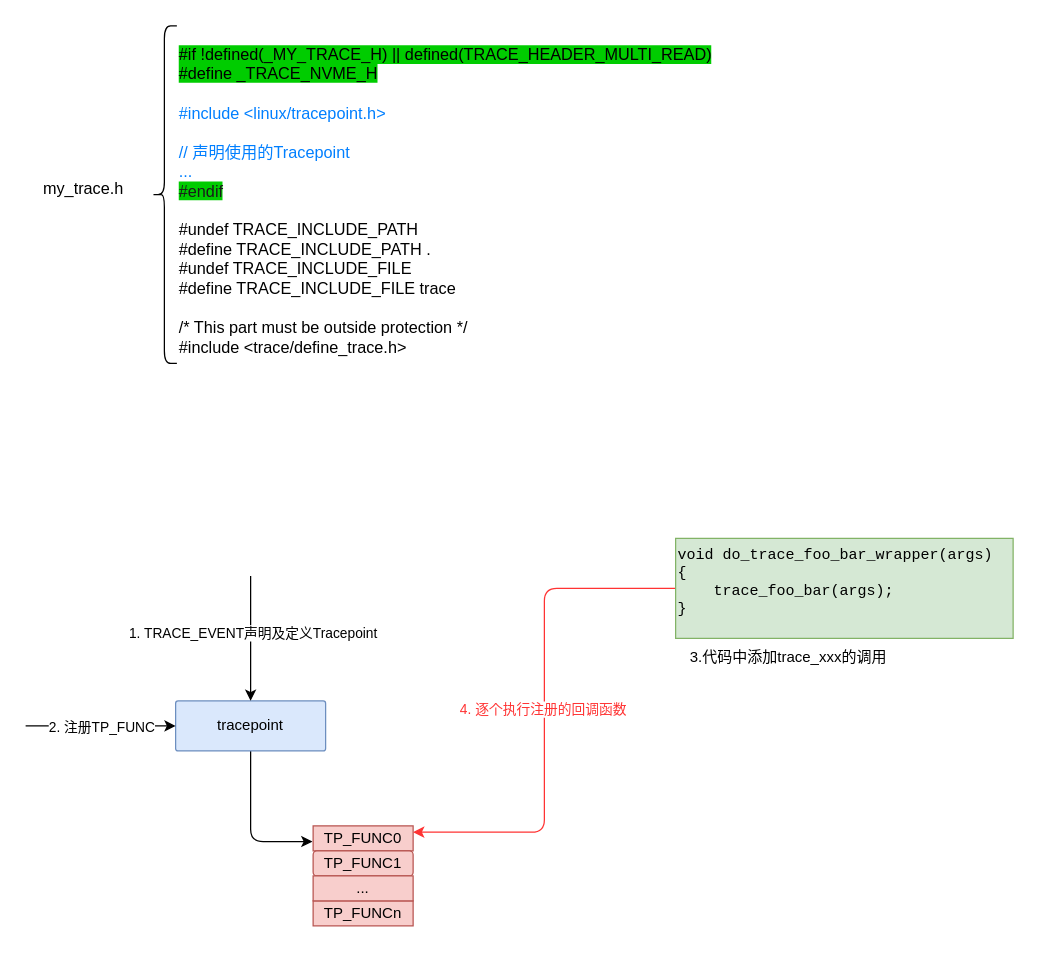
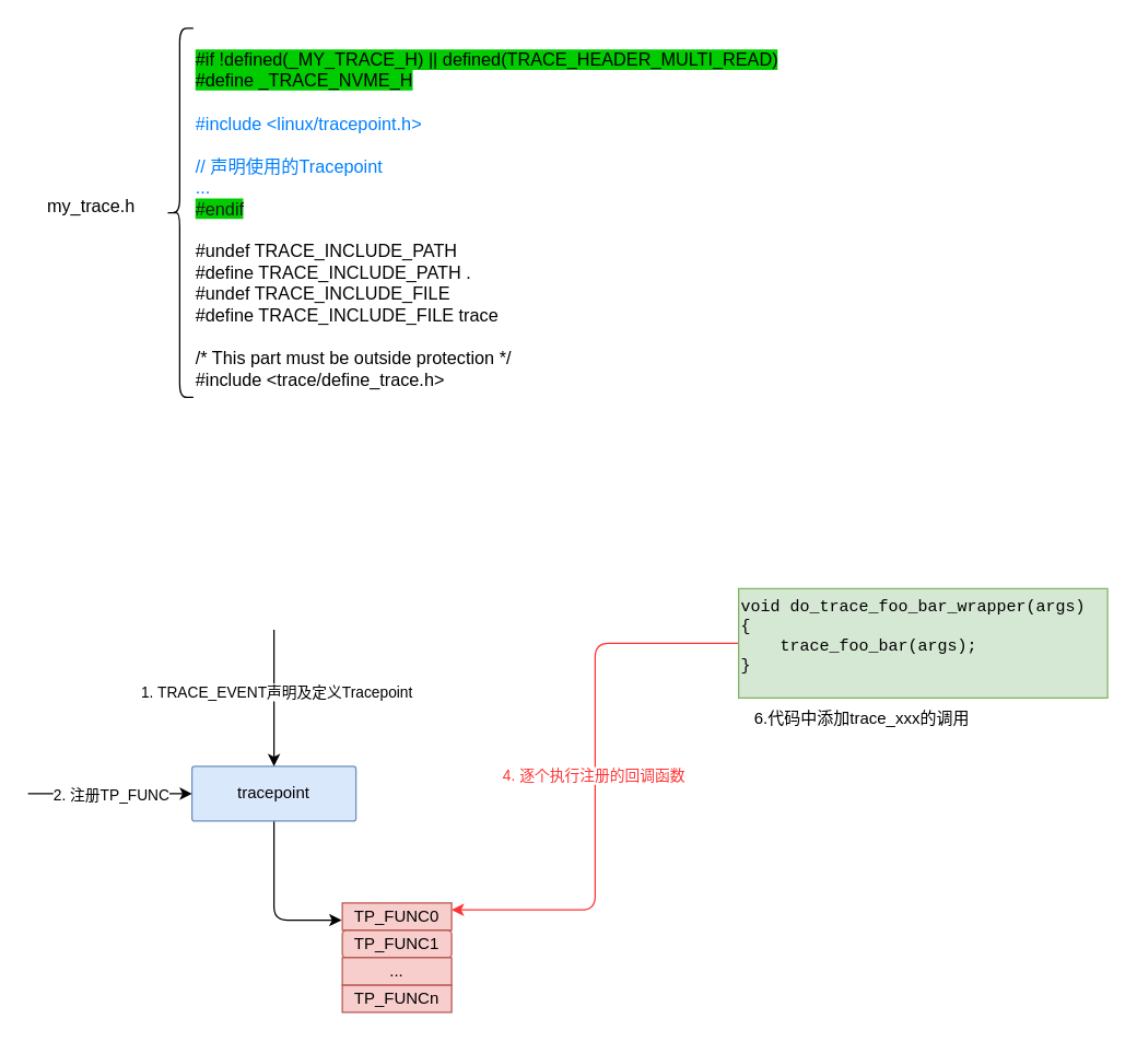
- <mxCell id="18" value="3.代码中添加trace_xxx的调用" style="text;html=1;align=center;verticalAlign=middle;resizable=0;points=[];autosize=1;strokeColor=none;fillColor=none;" vertex="1" parent="1"><mxGeometry x="540" y="510" width="180" height="30" as="geometry" /></mxCell>
+ <mxCell id="18" value="6.代码中添加trace_xxx的调用" style="text;html=1;align=center;verticalAlign=middle;resizable=0;points=[];autosize=1;strokeColor=none;fillColor=none;" vertex="1" parent="1"><mxGeometry x="540" y="510" width="180" height="30" as="geometry" /></mxCell>
